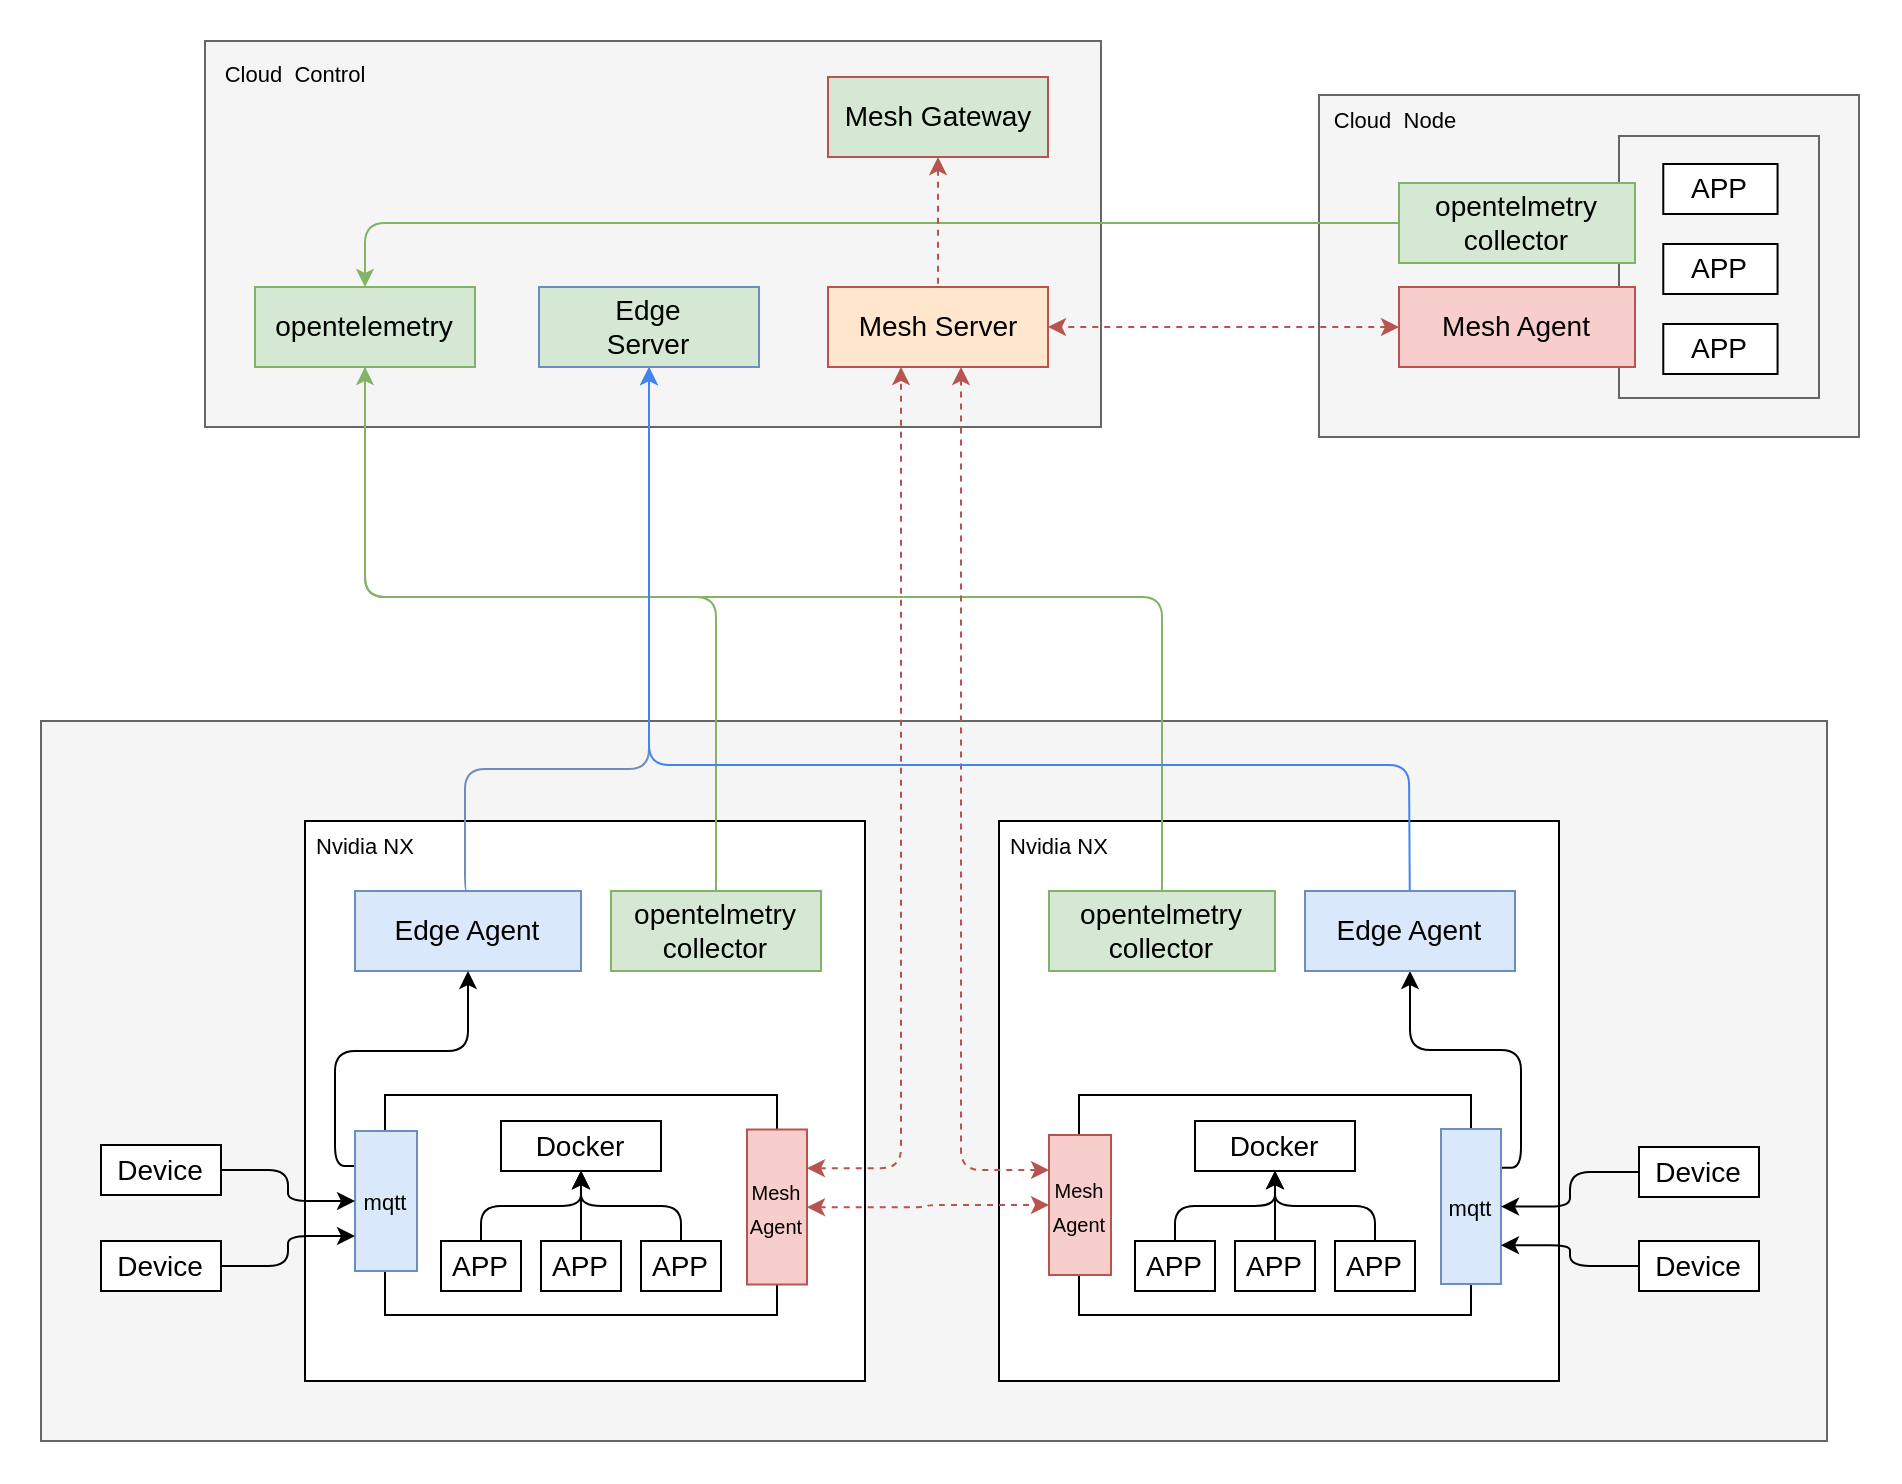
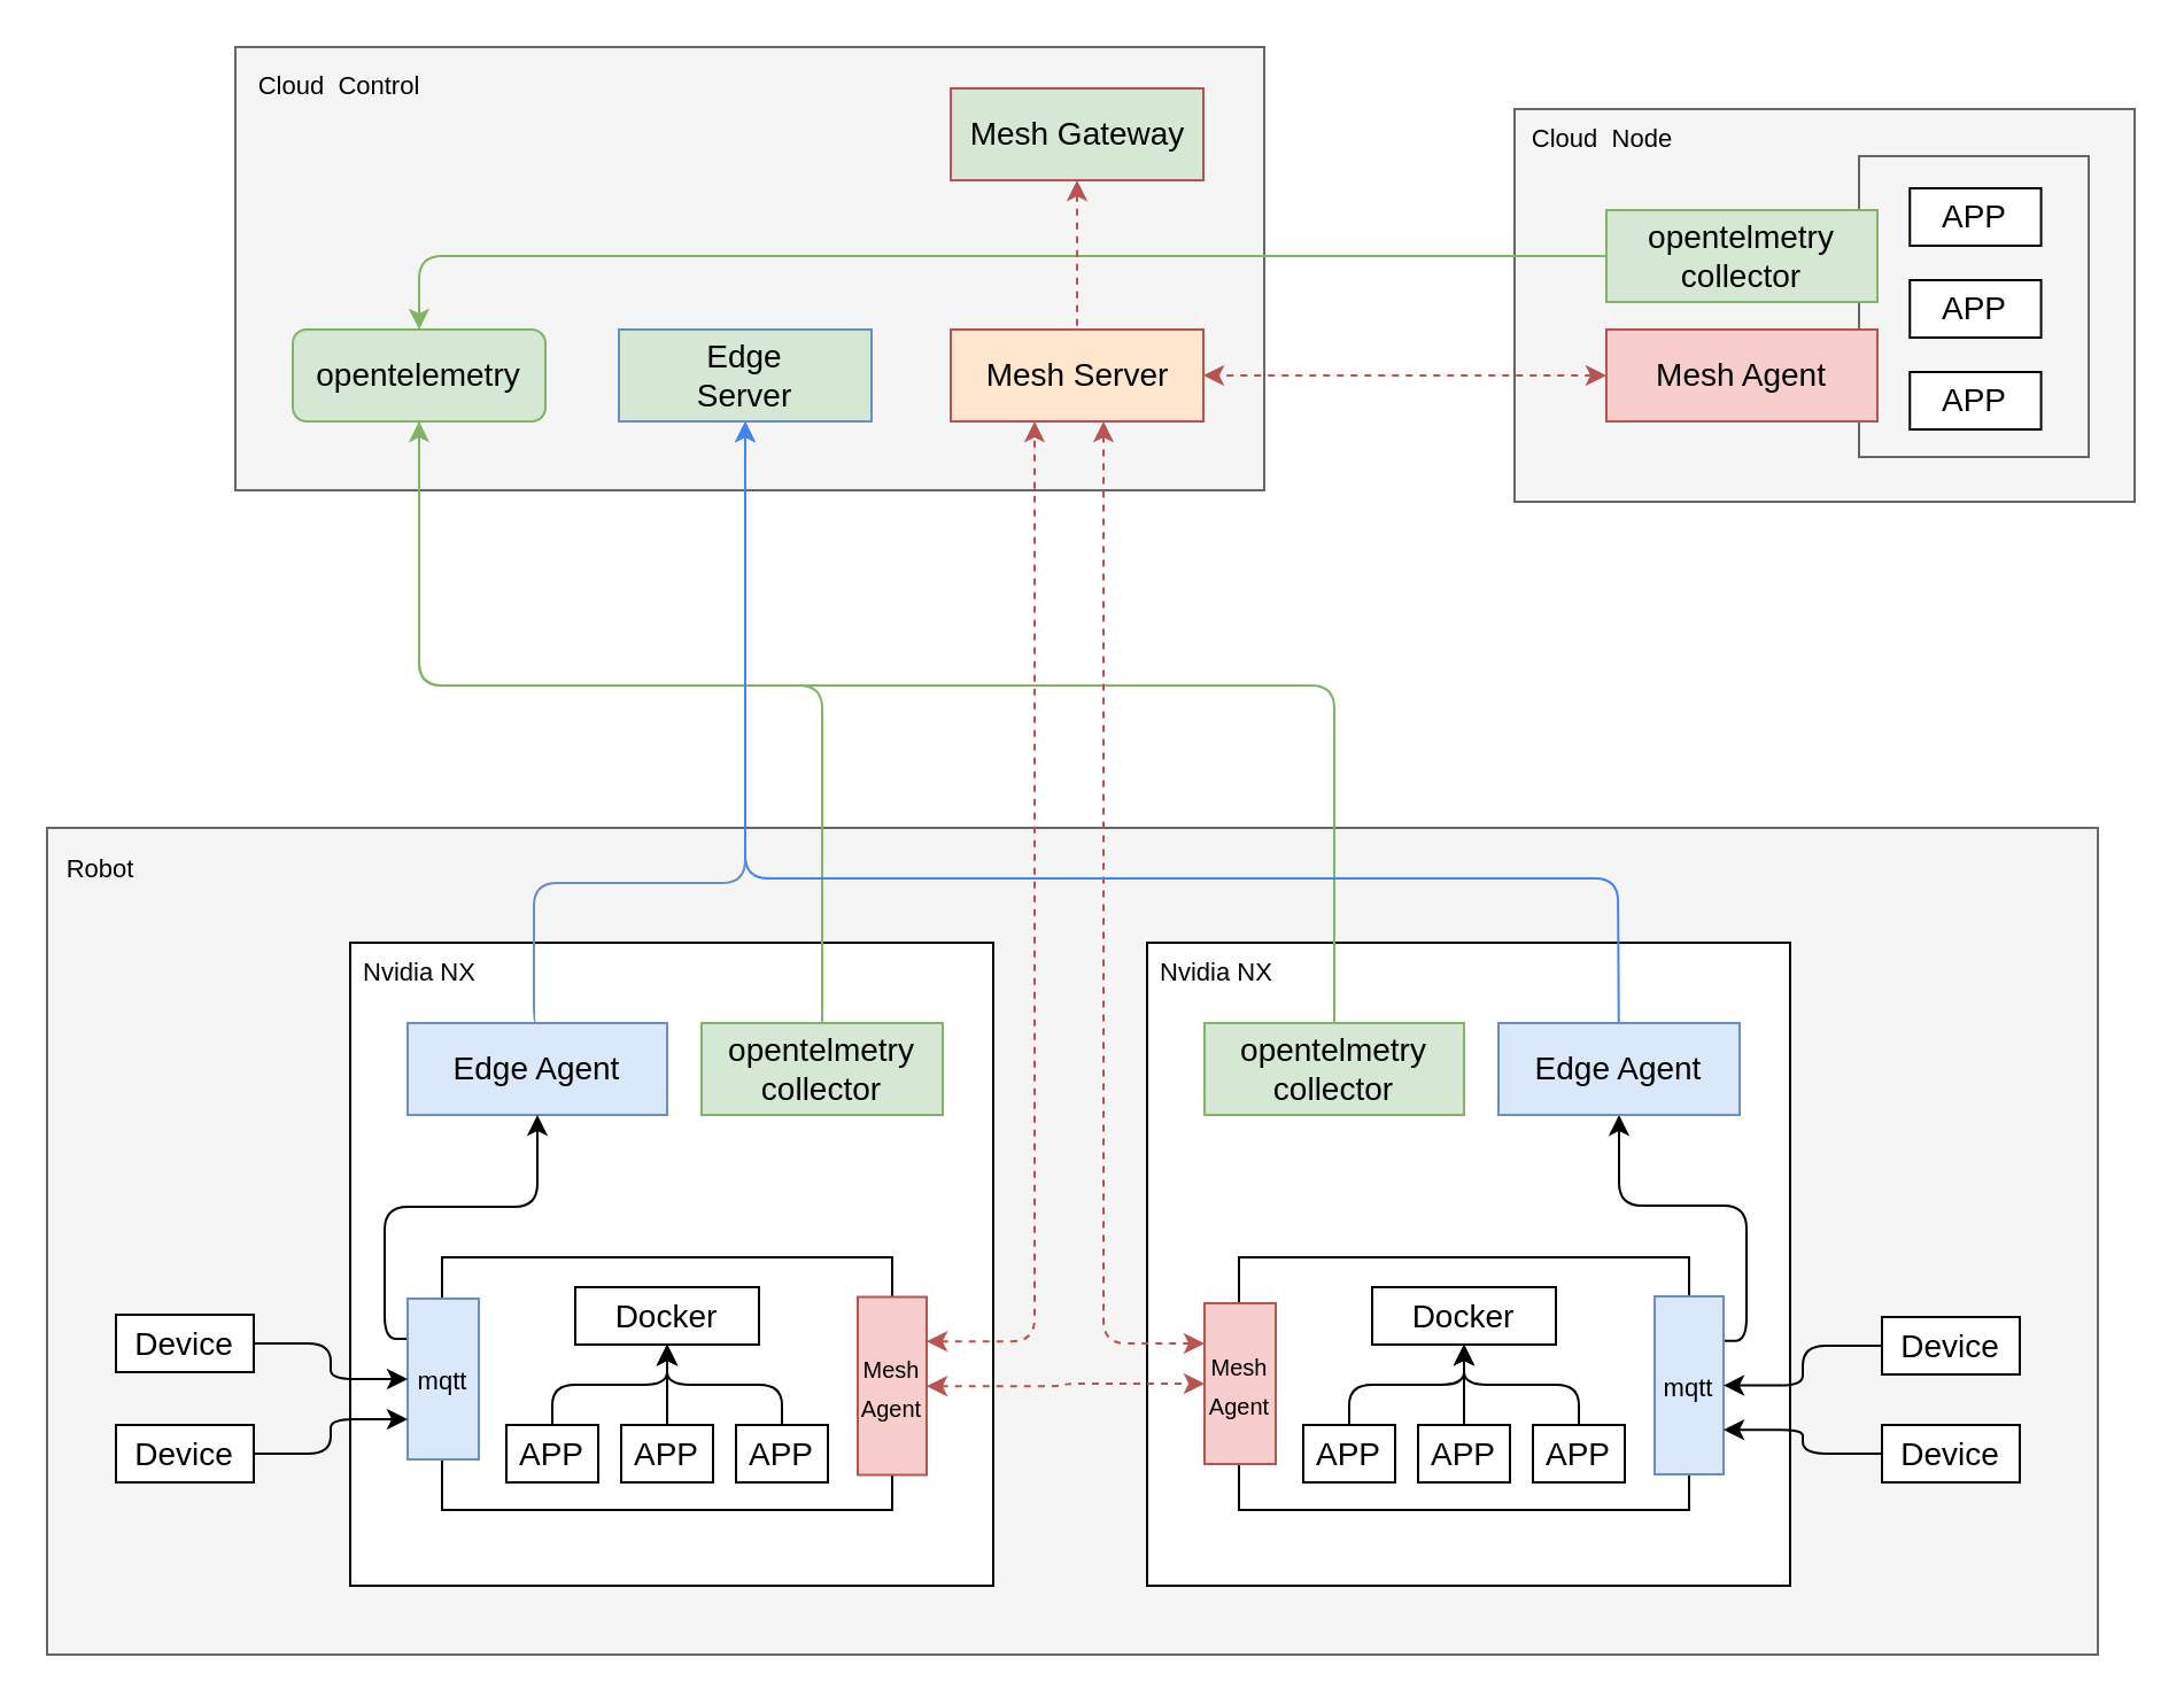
- <mxCell id="52" value="opentelemetry" style="rounded=0;whiteSpace=wrap;html=1;fontSize=14;fillColor=#d5e8d4;strokeColor=#82b366;" parent="1" vertex="1"><mxGeometry x="127" y="143" width="110" height="40" as="geometry" /></mxCell>
+ <mxCell id="52" value="opentelemetry" style="whiteSpace=wrap;html=1;fontSize=14;fillColor=#d5e8d4;strokeColor=#82b366;rounded=1;" parent="1" vertex="1"><mxGeometry x="127" y="143" width="110" height="40" as="geometry" /></mxCell>
+ <mxCell id="54" value="Robot" style="text;html=1;align=center;verticalAlign=middle;resizable=0;points=[];autosize=1;strokeColor=none;fillColor=none;fontSize=11;" parent="1" vertex="1"><mxGeometry x="23" y="368" width="40" height="20" as="geometry" /></mxCell>
